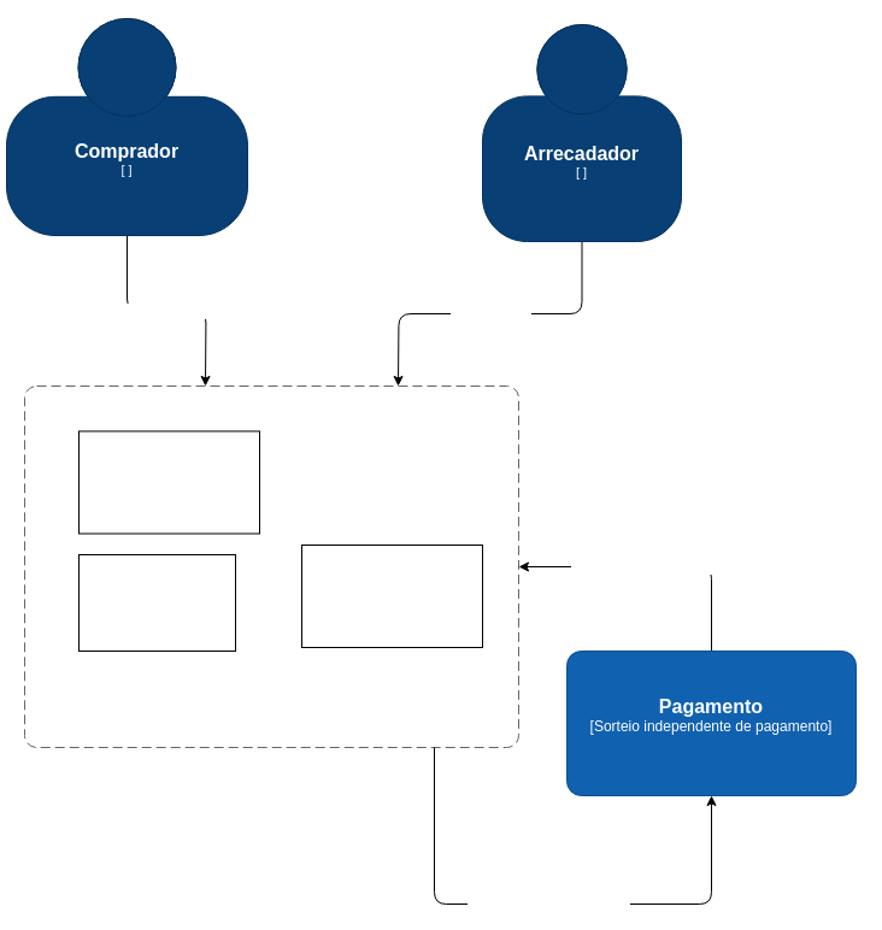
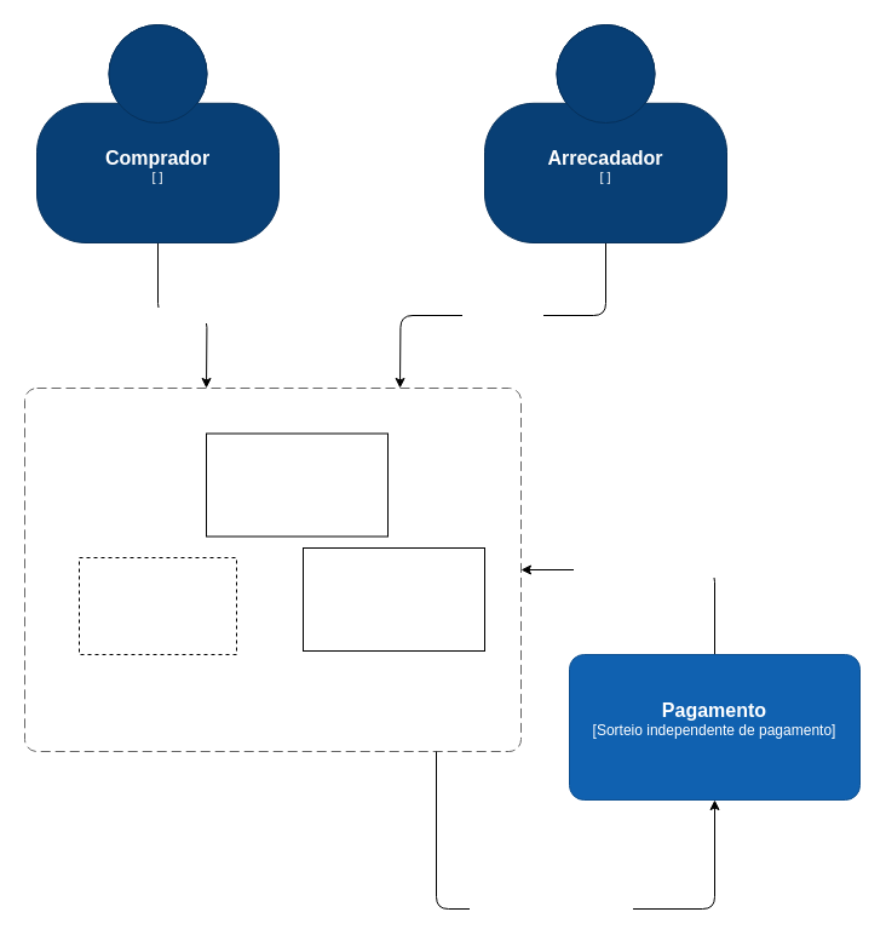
- <mxCell id="3" value="&lt;font style=&quot;font-size: 16px&quot;&gt;&lt;b&gt;Comprador&lt;/b&gt;&lt;/font&gt;&lt;div&gt;[ ]&lt;/div&gt;&lt;br&gt;&lt;div&gt;&lt;font style=&quot;font-size: 11px&quot;&gt;&lt;font color=&quot;#cccccc&quot;&gt;&lt;/font&gt;&lt;/div&gt;" style="html=1;fontSize=11;dashed=0;whiteSpace=wrap;fillColor=#083F75;strokeColor=#06315C;fontColor=#ffffff;shape=mxgraph.c4.person2;align=center;metaEdit=1;points=[[0.5,0,0],[1,0.5,0],[1,0.75,0],[0.75,1,0],[0.5,1,0],[0.25,1,0],[0,0.75,0],[0,0.5,0]];resizable=0;" parent="1" vertex="1"><mxGeometry x="5" y="15" width="200" height="180" as="geometry" /></mxCell>
+ <mxCell id="3" value="&lt;font style=&quot;font-size: 16px&quot;&gt;&lt;b&gt;Comprador&lt;/b&gt;&lt;/font&gt;&lt;div&gt;[ ]&lt;/div&gt;&lt;br&gt;&lt;div&gt;&lt;font style=&quot;font-size: 11px&quot;&gt;&lt;font color=&quot;#cccccc&quot;&gt;&lt;/font&gt;&lt;/div&gt;" style="html=1;fontSize=11;dashed=0;whiteSpace=wrap;fillColor=#083F75;strokeColor=#06315C;fontColor=#ffffff;shape=mxgraph.c4.person2;align=center;metaEdit=1;points=[[0.5,0,0],[1,0.5,0],[1,0.75,0],[0.75,1,0],[0.5,1,0],[0.25,1,0],[0,0.75,0],[0,0.5,0]];resizable=0;" parent="1" vertex="1"><mxGeometry x="30" y="20" width="200" height="180" as="geometry" /></mxCell>
- <mxCell id="11" value="&lt;font style=&quot;font-size: 16px&quot;&gt;&lt;b&gt;Arrecadador&lt;/b&gt;&lt;/font&gt;&lt;div&gt;[ ]&lt;/div&gt;&lt;br&gt;&lt;div&gt;&lt;font style=&quot;font-size: 11px&quot;&gt;&lt;font color=&quot;#cccccc&quot;&gt;&lt;/font&gt;&lt;/div&gt;" style="html=1;fontSize=11;dashed=0;whiteSpace=wrap;fillColor=#083F75;strokeColor=#06315C;fontColor=#ffffff;shape=mxgraph.c4.person2;align=center;metaEdit=1;points=[[0.5,0,0],[1,0.5,0],[1,0.75,0],[0.75,1,0],[0.5,1,0],[0.25,1,0],[0,0.75,0],[0,0.5,0]];resizable=0;" parent="1" vertex="1"><mxGeometry x="400" y="20" width="165" height="180" as="geometry" /></mxCell>
+ <mxCell id="11" value="&lt;font style=&quot;font-size: 16px&quot;&gt;&lt;b&gt;Arrecadador&lt;/b&gt;&lt;/font&gt;&lt;div&gt;[ ]&lt;/div&gt;&lt;br&gt;&lt;div&gt;&lt;font style=&quot;font-size: 11px&quot;&gt;&lt;font color=&quot;#cccccc&quot;&gt;&lt;/font&gt;&lt;/div&gt;" style="html=1;fontSize=11;dashed=0;whiteSpace=wrap;fillColor=#083F75;strokeColor=#06315C;fontColor=#ffffff;shape=mxgraph.c4.person2;align=center;metaEdit=1;points=[[0.5,0,0],[1,0.5,0],[1,0.75,0],[0.75,1,0],[0.5,1,0],[0.25,1,0],[0,0.75,0],[0,0.5,0]];resizable=0;" parent="1" vertex="1"><mxGeometry x="400" y="20" width="200" height="180" as="geometry" /></mxCell>
- <mxCell id="12" value="Cotas" style="rounded=0;whiteSpace=wrap;html=1;fontColor=#FFFFFF;fillColor=default;" vertex="1" parent="1"><mxGeometry x="65" y="357.5" width="150" height="85" as="geometry" /></mxCell>
+ <mxCell id="12" value="Cotas" style="rounded=0;whiteSpace=wrap;html=1;fontColor=#FFFFFF;fillColor=default;" vertex="1" parent="1"><mxGeometry x="170" y="357.5" width="150" height="85" as="geometry" /></mxCell>
- <mxCell id="5" value="Sorteio" style="rounded=0;whiteSpace=wrap;html=1;fontColor=#FFFFFF;fillColor=default;" parent="1" vertex="1"><mxGeometry x="65" y="460" width="130" height="80" as="geometry" /></mxCell>
+ <mxCell id="5" value="Sorteio" style="rounded=0;whiteSpace=wrap;html=1;fontColor=#FFFFFF;fillColor=default;dashed=1;" parent="1" vertex="1"><mxGeometry x="65" y="460" width="130" height="80" as="geometry" /></mxCell>
